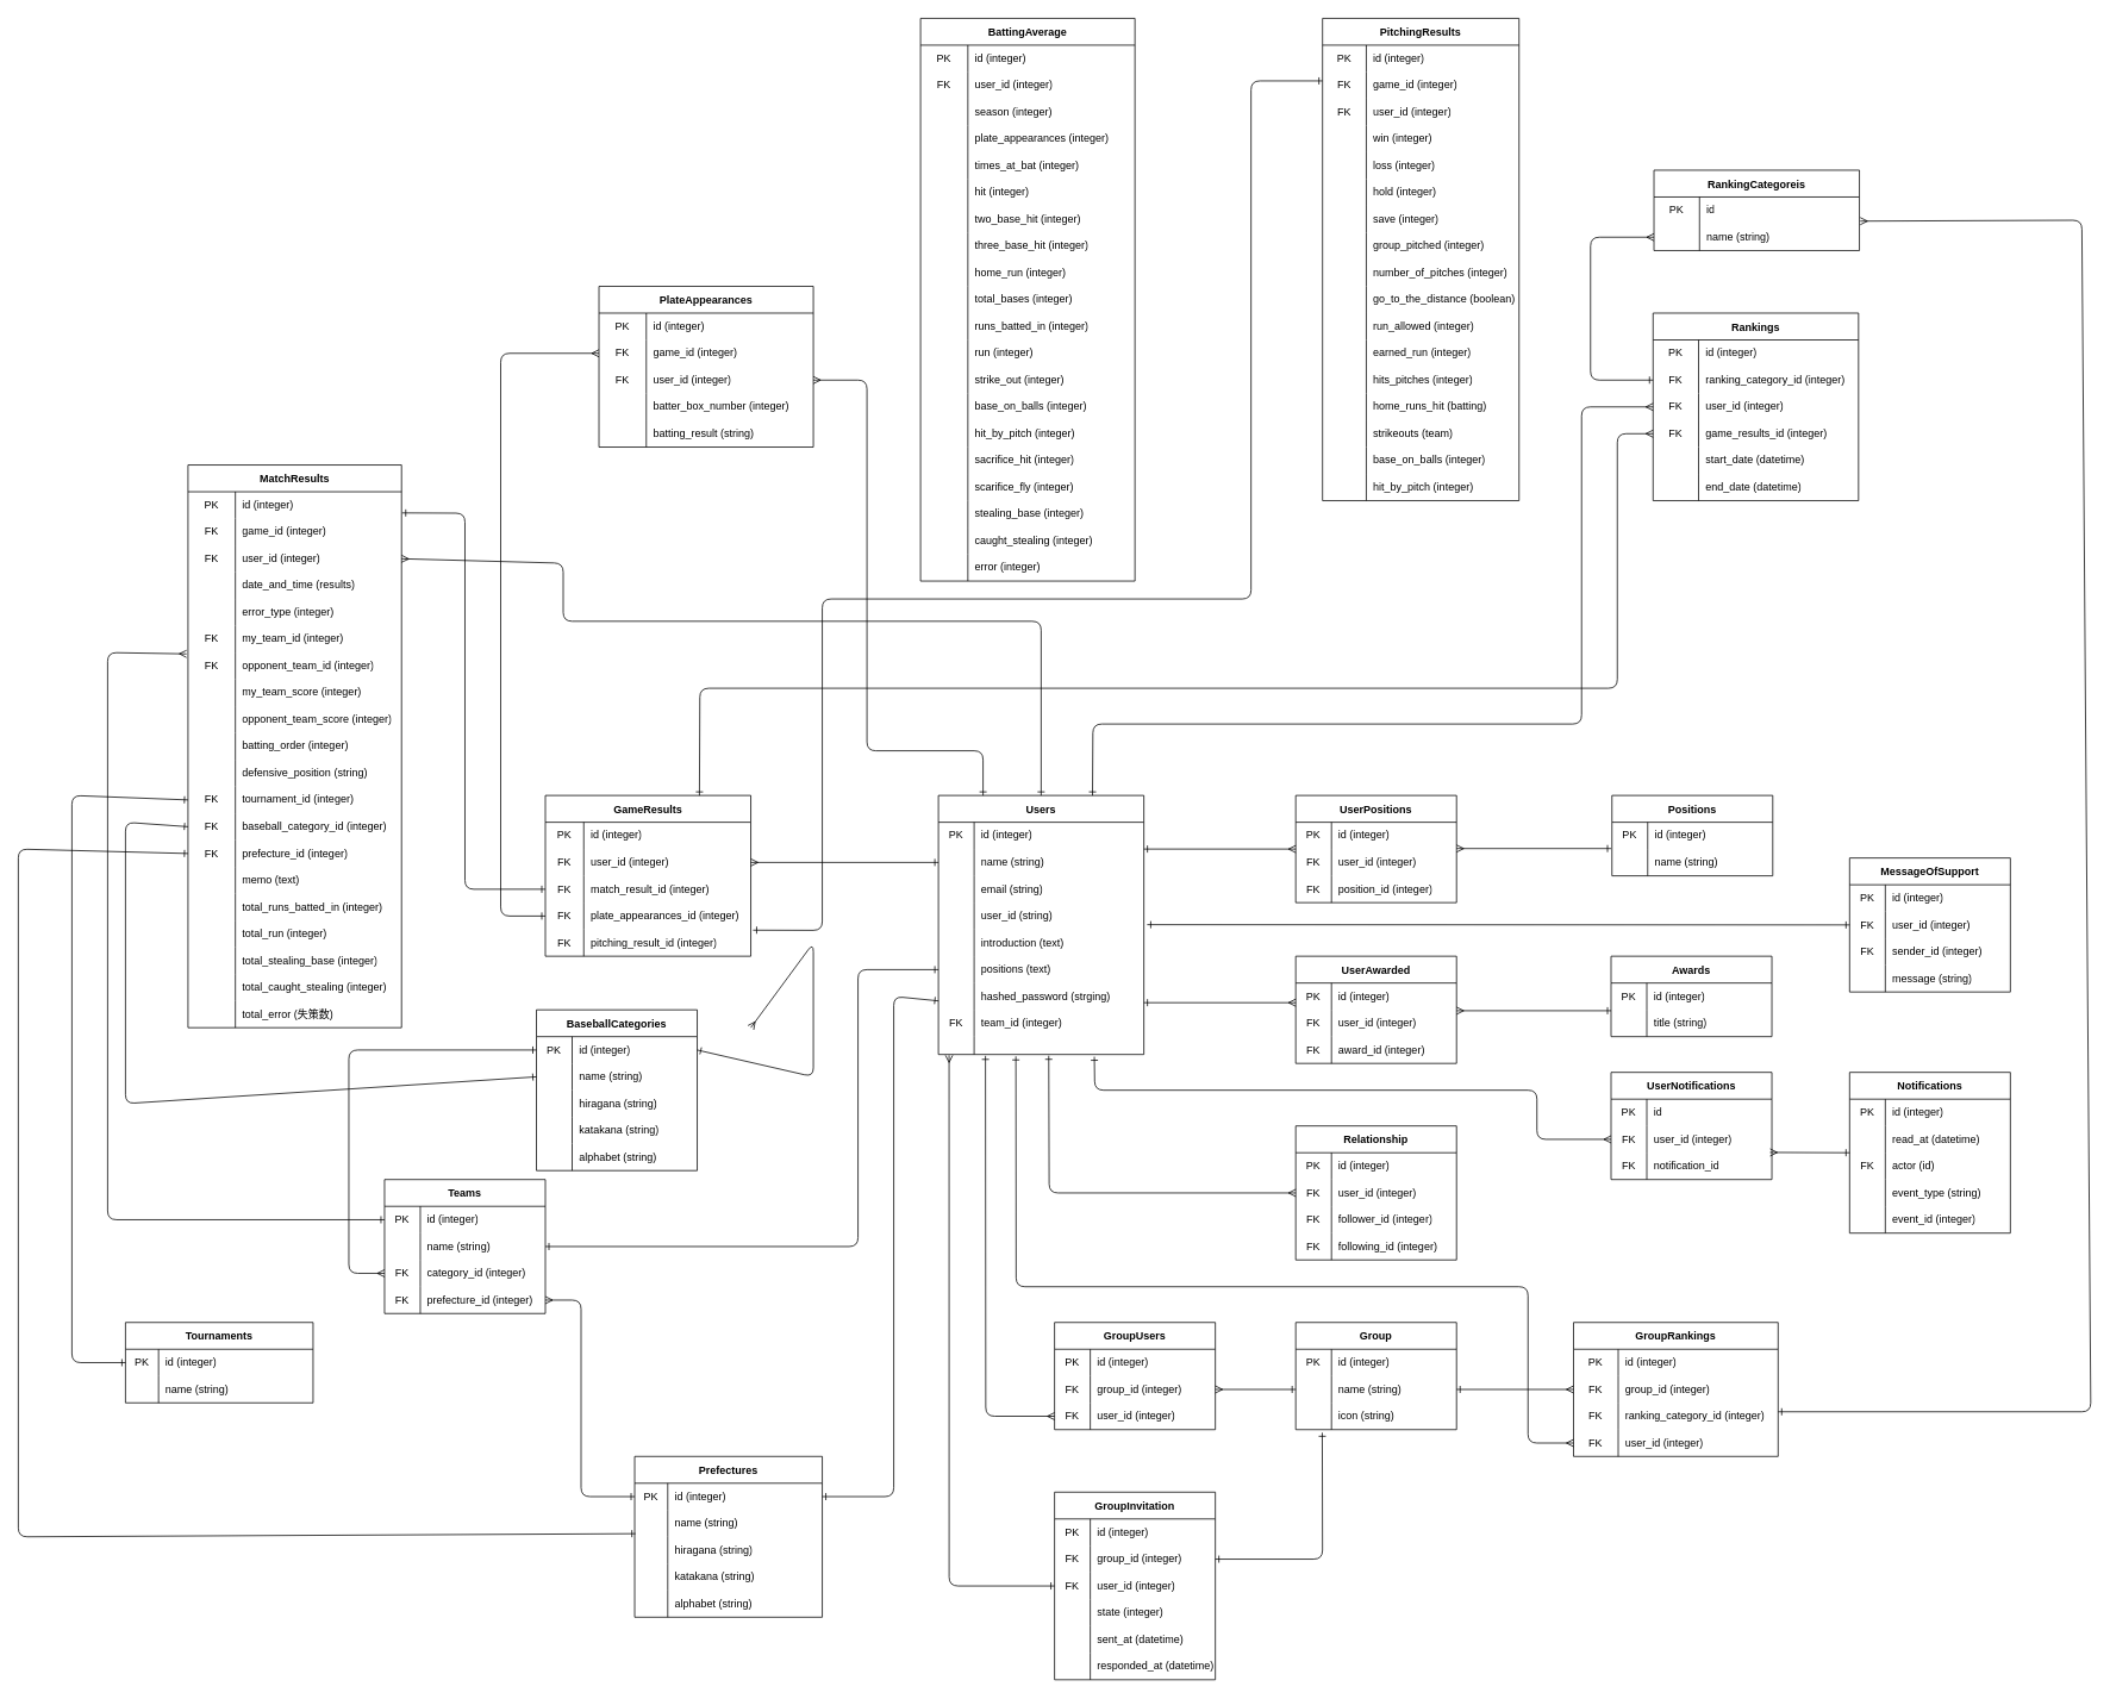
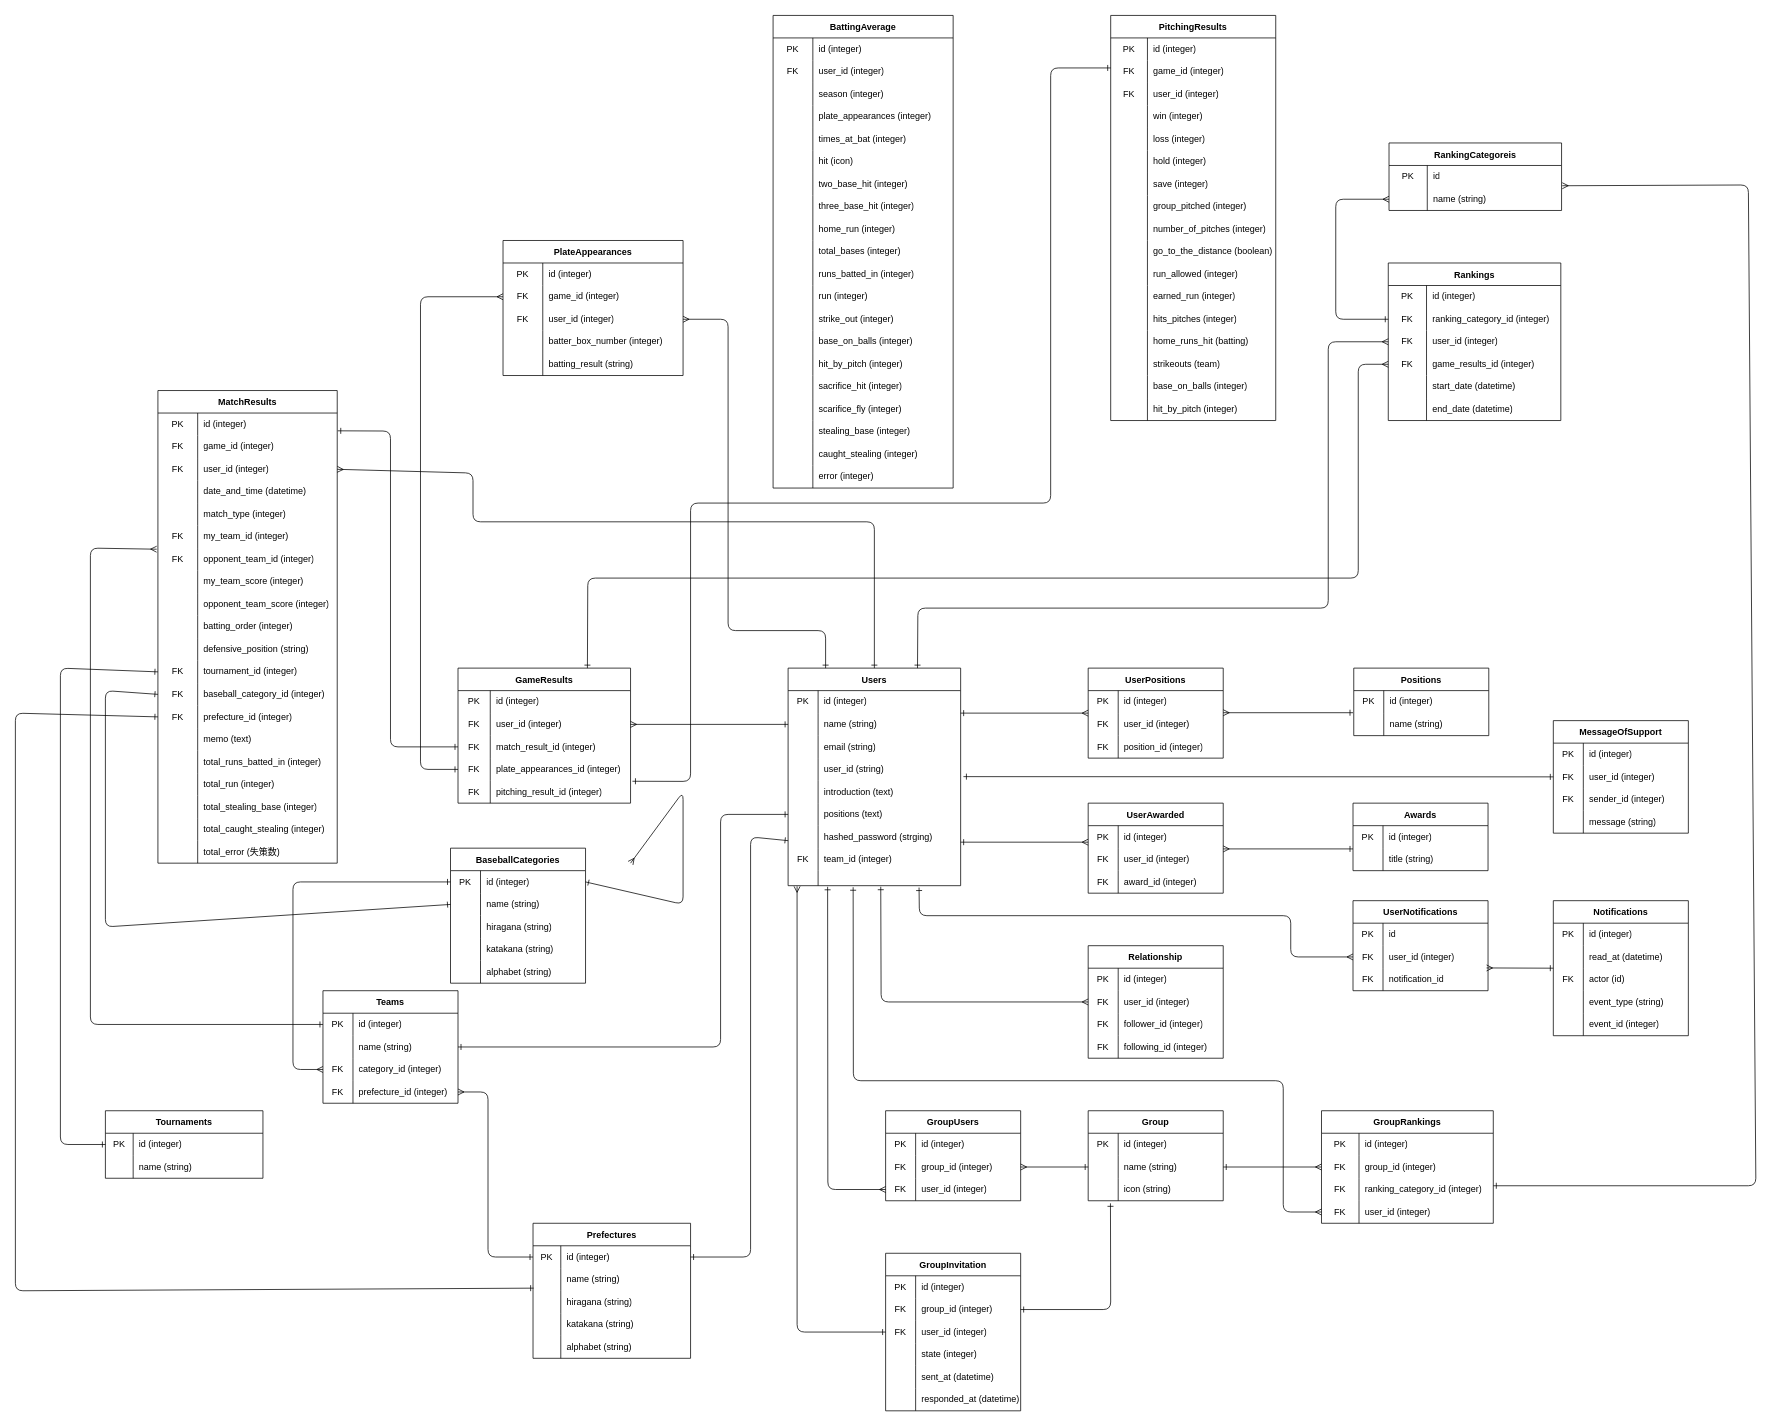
- <mxCell id="241" value="hit (integer)" style="shape=partialRectangle;html=1;whiteSpace=wrap;connectable=0;fillColor=none;top=0;left=0;bottom=0;right=0;align=left;spacingLeft=6;overflow=hidden;" parent="239" vertex="1"><mxGeometry x="53" width="187" height="30" as="geometry"><mxRectangle width="187" height="30" as="alternateBounds" /></mxGeometry></mxCell>
+ <mxCell id="241" value="hit (icon)" style="shape=partialRectangle;html=1;whiteSpace=wrap;connectable=0;fillColor=none;top=0;left=0;bottom=0;right=0;align=left;spacingLeft=6;overflow=hidden;" parent="239" vertex="1"><mxGeometry x="53" width="187" height="30" as="geometry"><mxRectangle width="187" height="30" as="alternateBounds" /></mxGeometry></mxCell>
- <mxCell id="168" value="date_and_time (results)" style="shape=partialRectangle;html=1;whiteSpace=wrap;connectable=0;fillColor=none;top=0;left=0;bottom=0;right=0;align=left;spacingLeft=6;overflow=hidden;" parent="166" vertex="1"><mxGeometry x="53" width="186" height="30" as="geometry"><mxRectangle width="186" height="30" as="alternateBounds" /></mxGeometry></mxCell>
+ <mxCell id="168" value="date_and_time (datetime)" style="shape=partialRectangle;html=1;whiteSpace=wrap;connectable=0;fillColor=none;top=0;left=0;bottom=0;right=0;align=left;spacingLeft=6;overflow=hidden;" parent="166" vertex="1"><mxGeometry x="53" width="186" height="30" as="geometry"><mxRectangle width="186" height="30" as="alternateBounds" /></mxGeometry></mxCell>
- <mxCell id="171" value="error_type (integer)" style="shape=partialRectangle;html=1;whiteSpace=wrap;connectable=0;fillColor=none;top=0;left=0;bottom=0;right=0;align=left;spacingLeft=6;overflow=hidden;" parent="169" vertex="1"><mxGeometry x="53" width="186" height="30" as="geometry"><mxRectangle width="186" height="30" as="alternateBounds" /></mxGeometry></mxCell>
+ <mxCell id="171" value="match_type (integer)" style="shape=partialRectangle;html=1;whiteSpace=wrap;connectable=0;fillColor=none;top=0;left=0;bottom=0;right=0;align=left;spacingLeft=6;overflow=hidden;" parent="169" vertex="1"><mxGeometry x="53" width="186" height="30" as="geometry"><mxRectangle width="186" height="30" as="alternateBounds" /></mxGeometry></mxCell>
